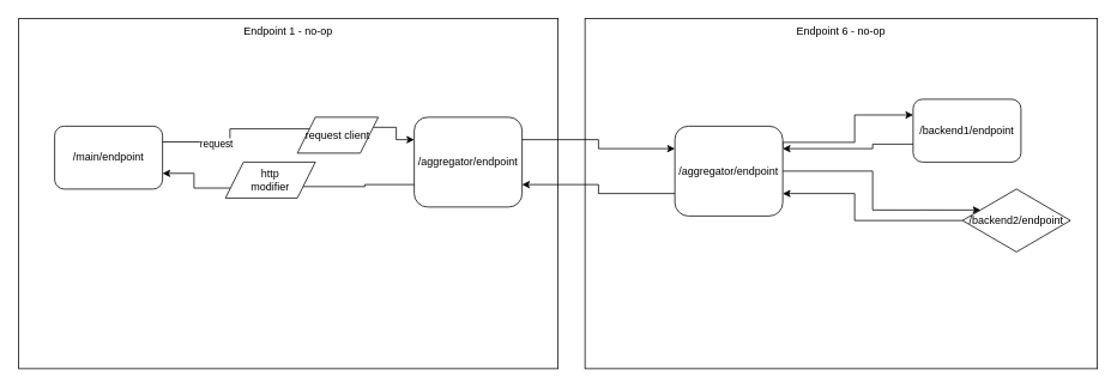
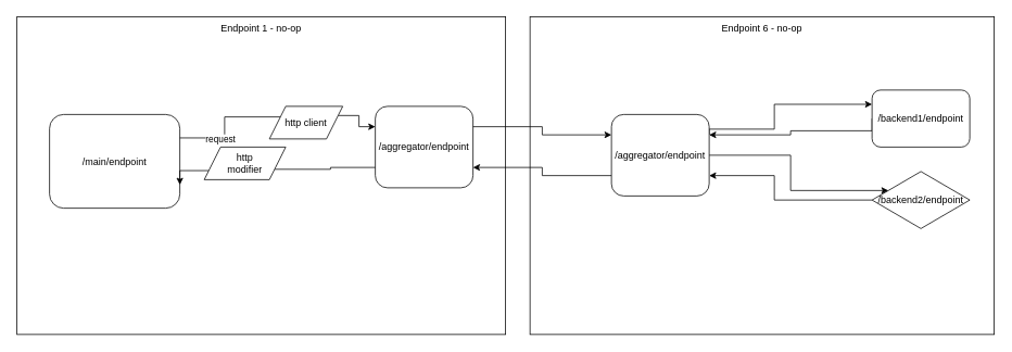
- <mxCell id="10" value="/backend1/endpoint" style="rounded=1;whiteSpace=wrap;html=1;fontSize=12;glass=0;strokeWidth=1;shadow=0;" vertex="1" parent="1"><mxGeometry x="1015" y="110" width="120" height="70" as="geometry" /></mxCell>
+ <mxCell id="10" value="/backend1/endpoint" style="rounded=1;whiteSpace=wrap;html=1;fontSize=12;glass=0;strokeWidth=1;shadow=0;" vertex="1" parent="1"><mxGeometry x="1070" y="110" width="120" height="70" as="geometry" /></mxCell>
- <mxCell id="21" value="request client" style="shape=parallelogram;perimeter=parallelogramPerimeter;whiteSpace=wrap;html=1;fixedSize=1;" vertex="1" parent="1"><mxGeometry x="330" y="130" width="90" height="40" as="geometry" /></mxCell>
+ <mxCell id="21" value="http client" style="shape=parallelogram;perimeter=parallelogramPerimeter;whiteSpace=wrap;html=1;fixedSize=1;" vertex="1" parent="1"><mxGeometry x="330" y="130" width="90" height="40" as="geometry" /></mxCell>
- <mxCell id="4" value="/main/endpoint" style="rounded=1;whiteSpace=wrap;html=1;fontSize=12;glass=0;strokeWidth=1;shadow=0;" parent="1" vertex="1"><mxGeometry x="60" y="140" width="120" height="70" as="geometry" /></mxCell>
+ <mxCell id="4" value="/main/endpoint" style="rounded=1;whiteSpace=wrap;html=1;fontSize=12;glass=0;strokeWidth=1;shadow=0;" parent="1" vertex="1"><mxGeometry x="60" y="140" width="160" height="115" as="geometry" /></mxCell>
